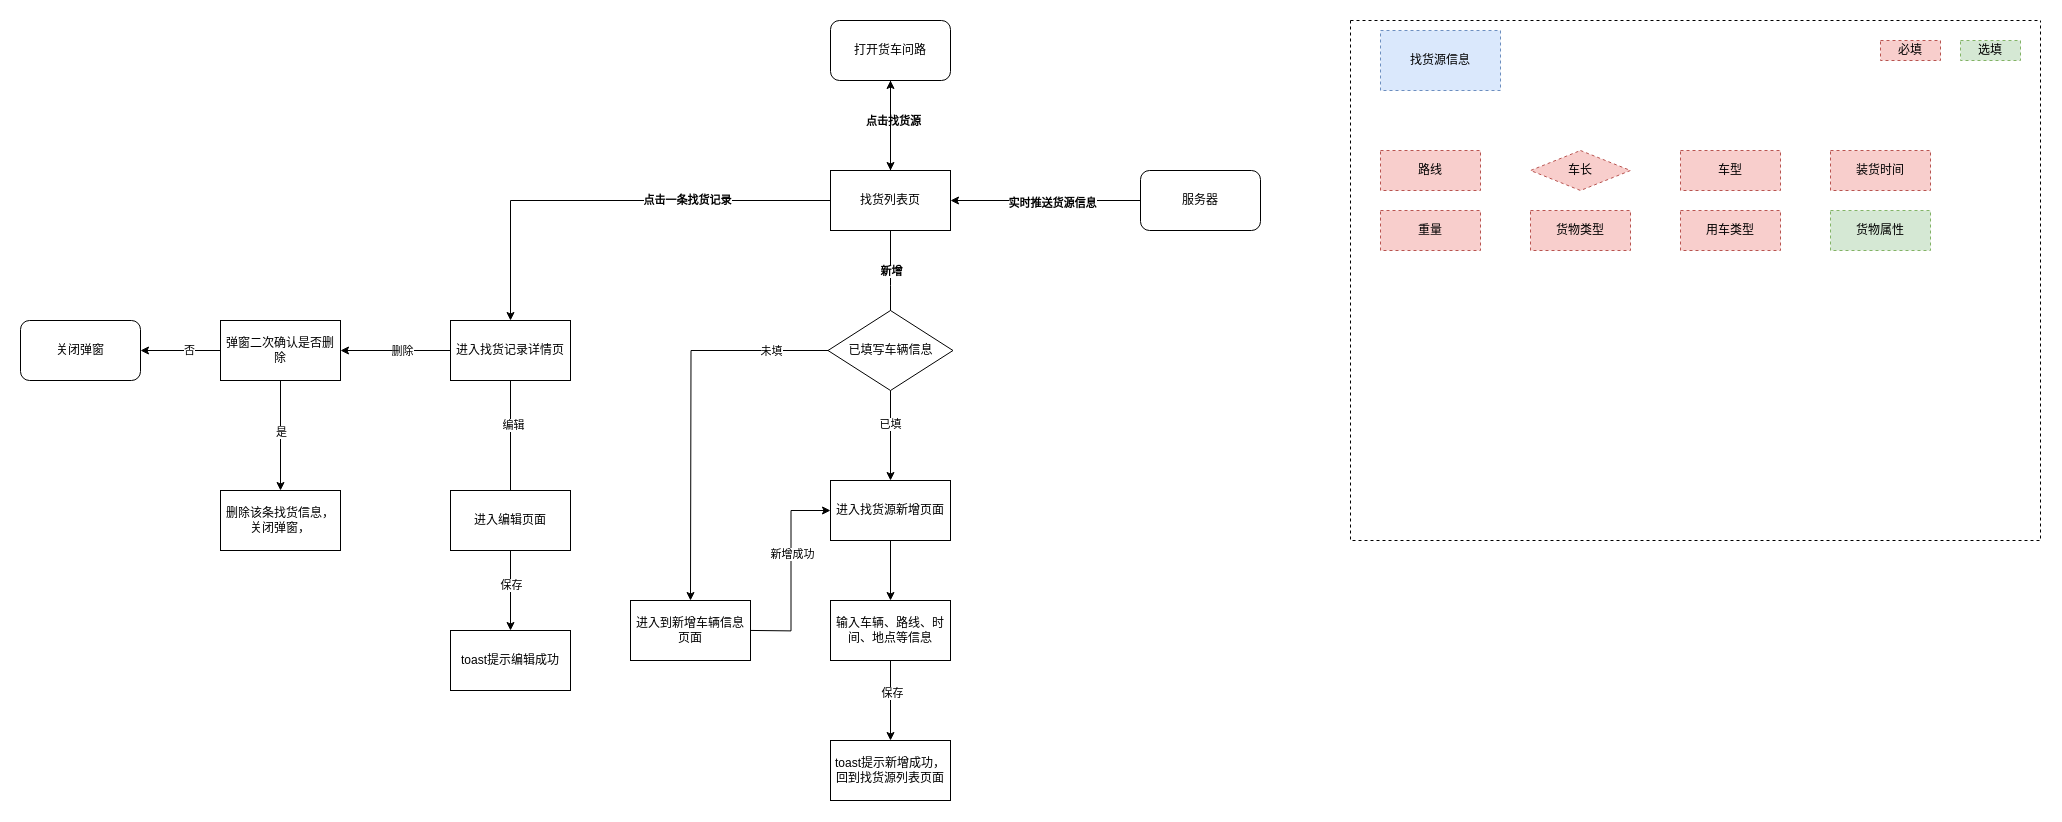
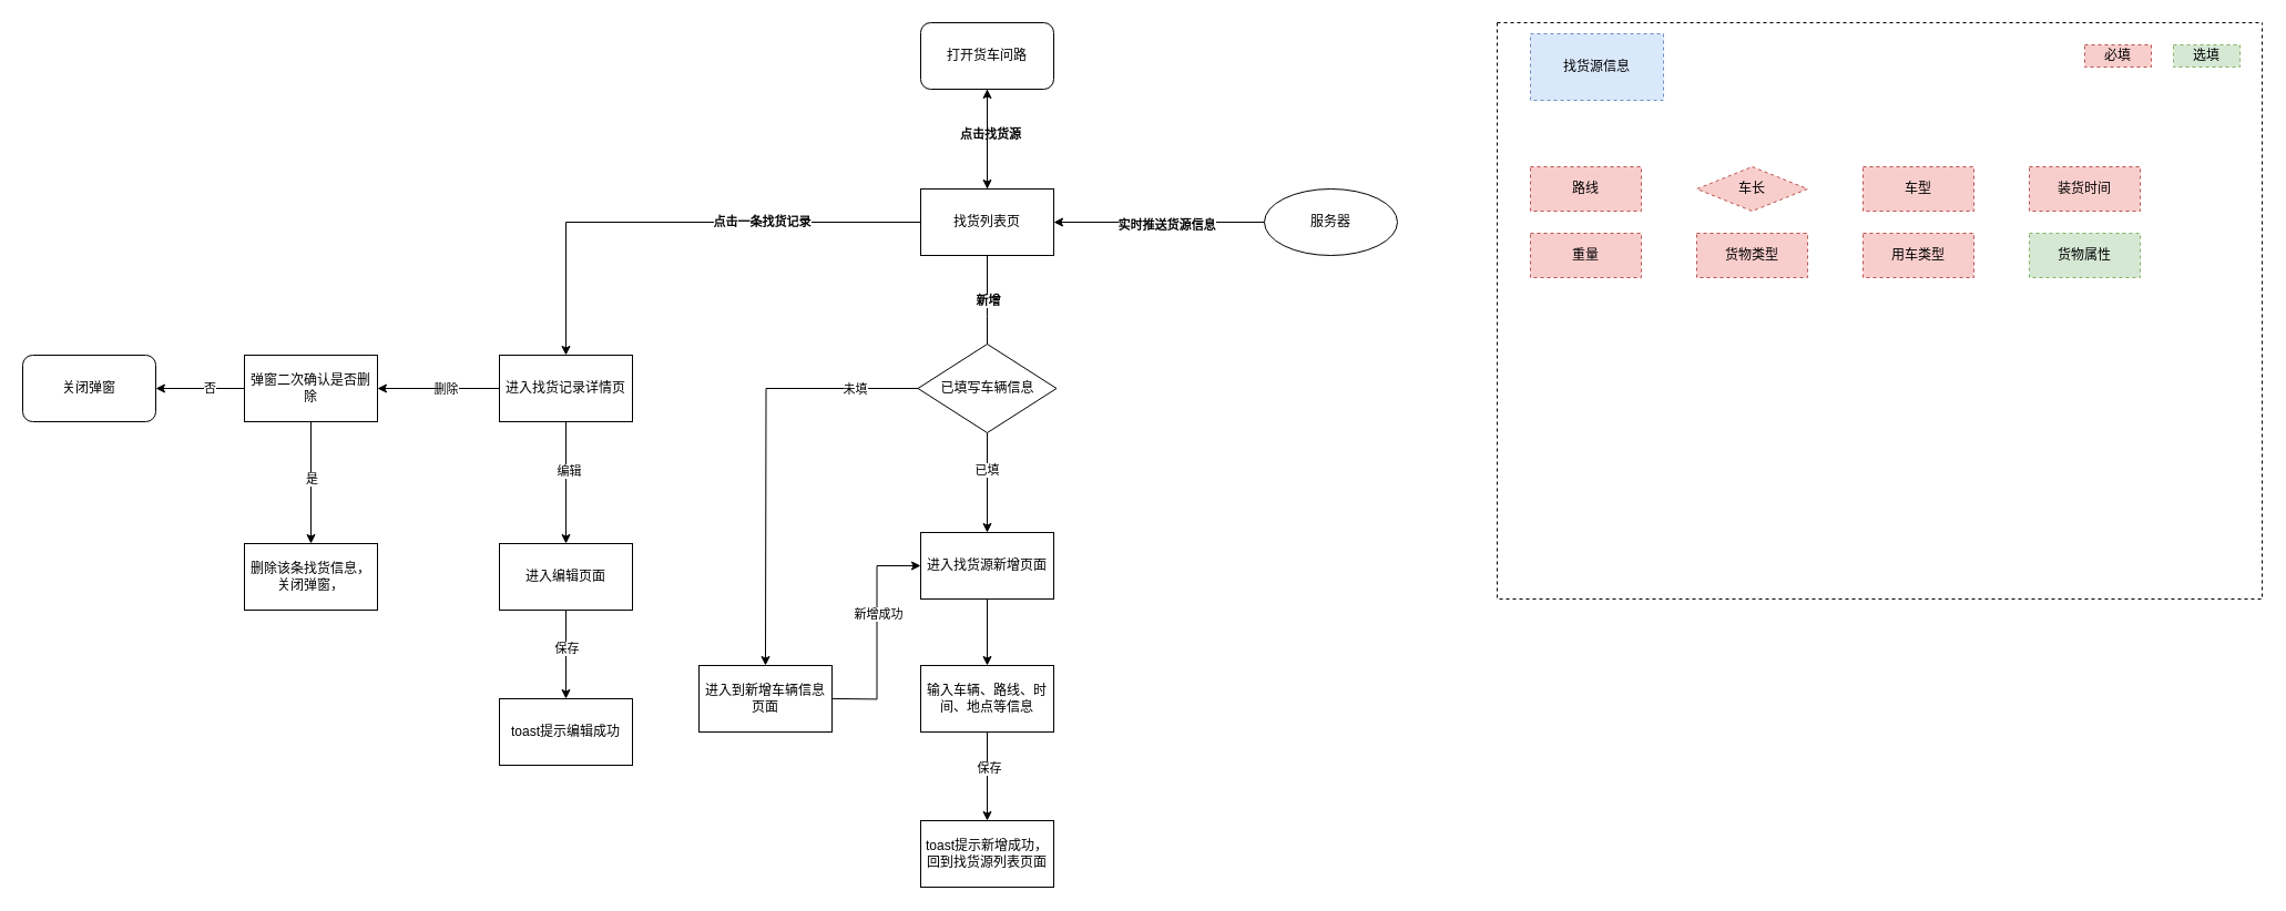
- <mxCell id="56" value="服务器" style="rounded=1;whiteSpace=wrap;html=1;" vertex="1" parent="14"><mxGeometry x="1120" y="150" width="120" height="60" as="geometry" /></mxCell>
+ <mxCell id="56" value="服务器" style="ellipse;whiteSpace=wrap;html=1;" vertex="1" parent="14"><mxGeometry x="1120" y="150" width="120" height="60" as="geometry" /></mxCell>
- <mxCell id="42" value="" style="edgeStyle=orthogonalEdgeStyle;rounded=0;orthogonalLoop=1;jettySize=auto;html=1;endArrow=none;" edge="1" parent="14" source="20" target="41"><mxGeometry relative="1" as="geometry" /></mxCell>
+ <mxCell id="42" value="" style="edgeStyle=orthogonalEdgeStyle;rounded=0;orthogonalLoop=1;jettySize=auto;html=1;" edge="1" parent="14" source="20" target="41"><mxGeometry relative="1" as="geometry" /></mxCell>
